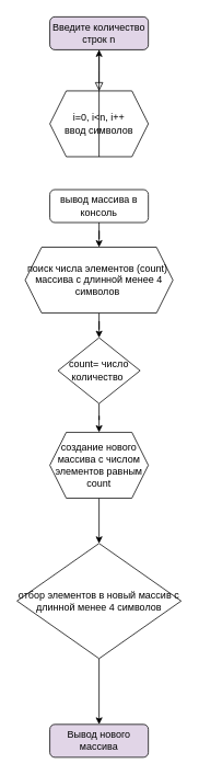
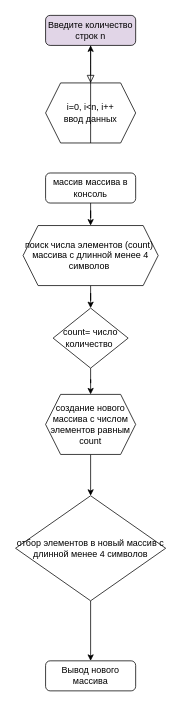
- <mxCell id="7" value="i=0, i&amp;lt;n, i++&lt;br&gt;ввод символов" style="shape=hexagon;perimeter=hexagonPerimeter2;whiteSpace=wrap;html=1;fixedSize=1;" parent="1" vertex="1"><mxGeometry x="60" y="110" width="120" height="80" as="geometry" /></mxCell>
+ <mxCell id="7" value="i=0, i&amp;lt;n, i++&lt;br&gt;ввод данных" style="shape=hexagon;perimeter=hexagonPerimeter2;whiteSpace=wrap;html=1;fixedSize=1;" parent="1" vertex="1"><mxGeometry x="60" y="110" width="120" height="80" as="geometry" /></mxCell>
- <mxCell id="6" value="вывод массива в консоль" style="rounded=1;whiteSpace=wrap;html=1;fontSize=12;glass=0;strokeWidth=1;shadow=0;" parent="1" vertex="1"><mxGeometry x="60" y="230" width="120" height="40" as="geometry" /></mxCell>
+ <mxCell id="6" value="массив массива в консоль" style="rounded=1;whiteSpace=wrap;html=1;fontSize=12;glass=0;strokeWidth=1;shadow=0;" parent="1" vertex="1"><mxGeometry x="60" y="230" width="120" height="40" as="geometry" /></mxCell>
- <mxCell id="4" value="Вывод нового массива" style="rounded=1;whiteSpace=wrap;html=1;fontSize=12;glass=0;strokeWidth=1;shadow=0;fillColor=#e1d5e7;" parent="1" vertex="1"><mxGeometry x="60" y="880" width="120" height="40" as="geometry" /></mxCell>
+ <mxCell id="4" value="Вывод нового массива" style="rounded=1;whiteSpace=wrap;html=1;fontSize=12;glass=0;strokeWidth=1;shadow=0;" parent="1" vertex="1"><mxGeometry x="60" y="880" width="120" height="40" as="geometry" /></mxCell>
